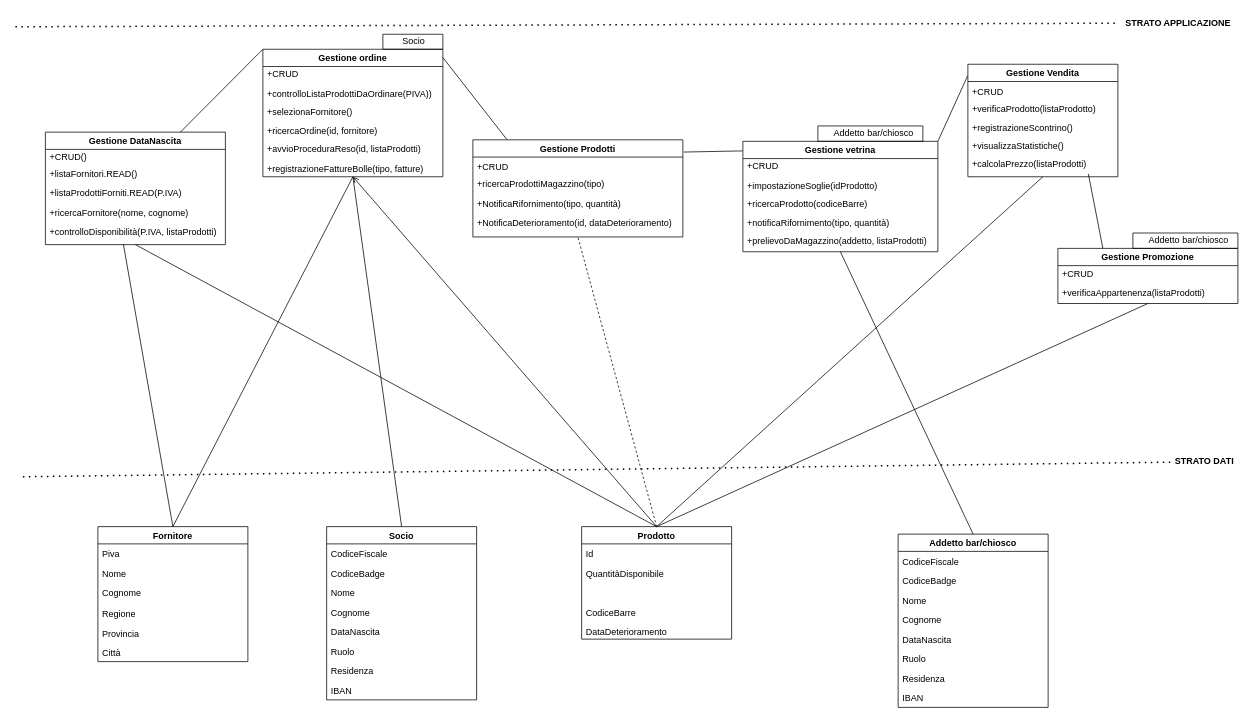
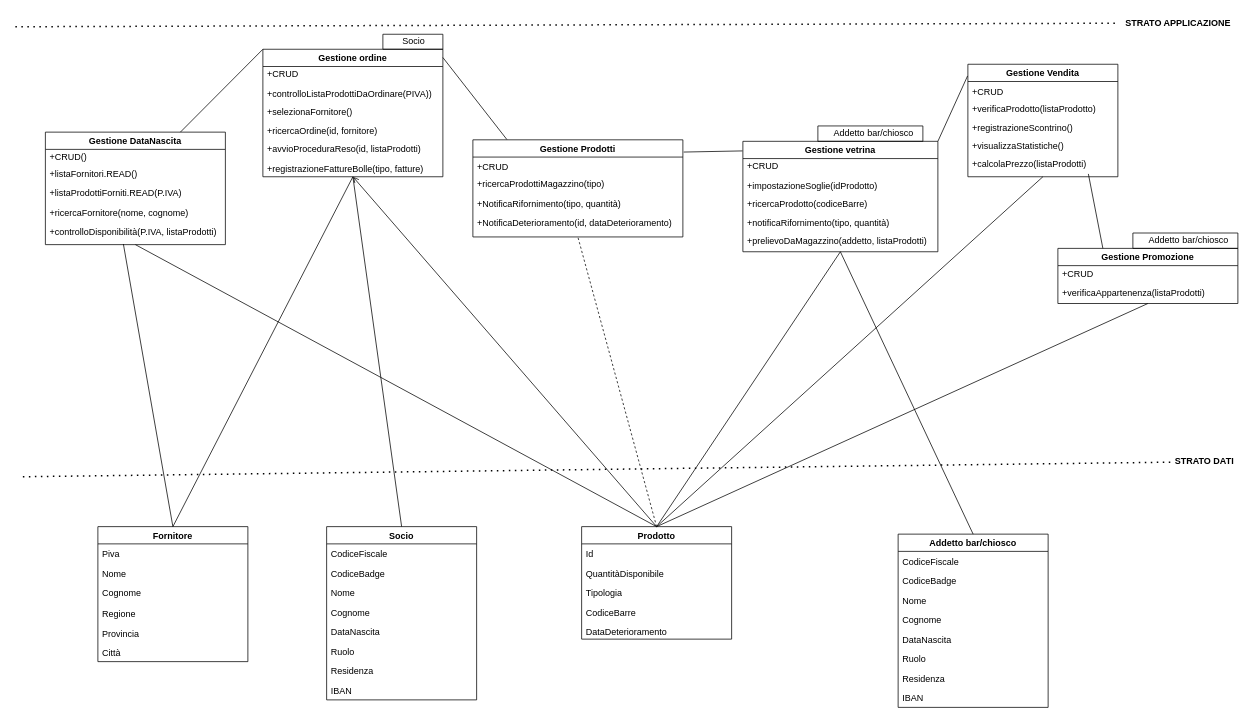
+ <mxCell id="85" value="" style="endArrow=none;html=1;exitX=0.5;exitY=0;exitDx=0;exitDy=0;entryX=0.5;entryY=1;entryDx=0;entryDy=0;" parent="1" source="38" target="57" edge="1"><mxGeometry width="50" height="50" relative="1" as="geometry"><mxPoint x="819" y="605" as="sourcePoint" /><mxPoint x="1230" y="395" as="targetPoint" /></mxGeometry></mxCell>
+ <mxCell id="41" value="Tipologia" style="text;strokeColor=none;fillColor=none;align=left;verticalAlign=top;spacingLeft=4;spacingRight=4;overflow=hidden;rotatable=0;points=[[0,0.5],[1,0.5]];portConstraint=eastwest;" parent="38" vertex="1"><mxGeometry y="75" width="200" height="26" as="geometry" /></mxCell>
